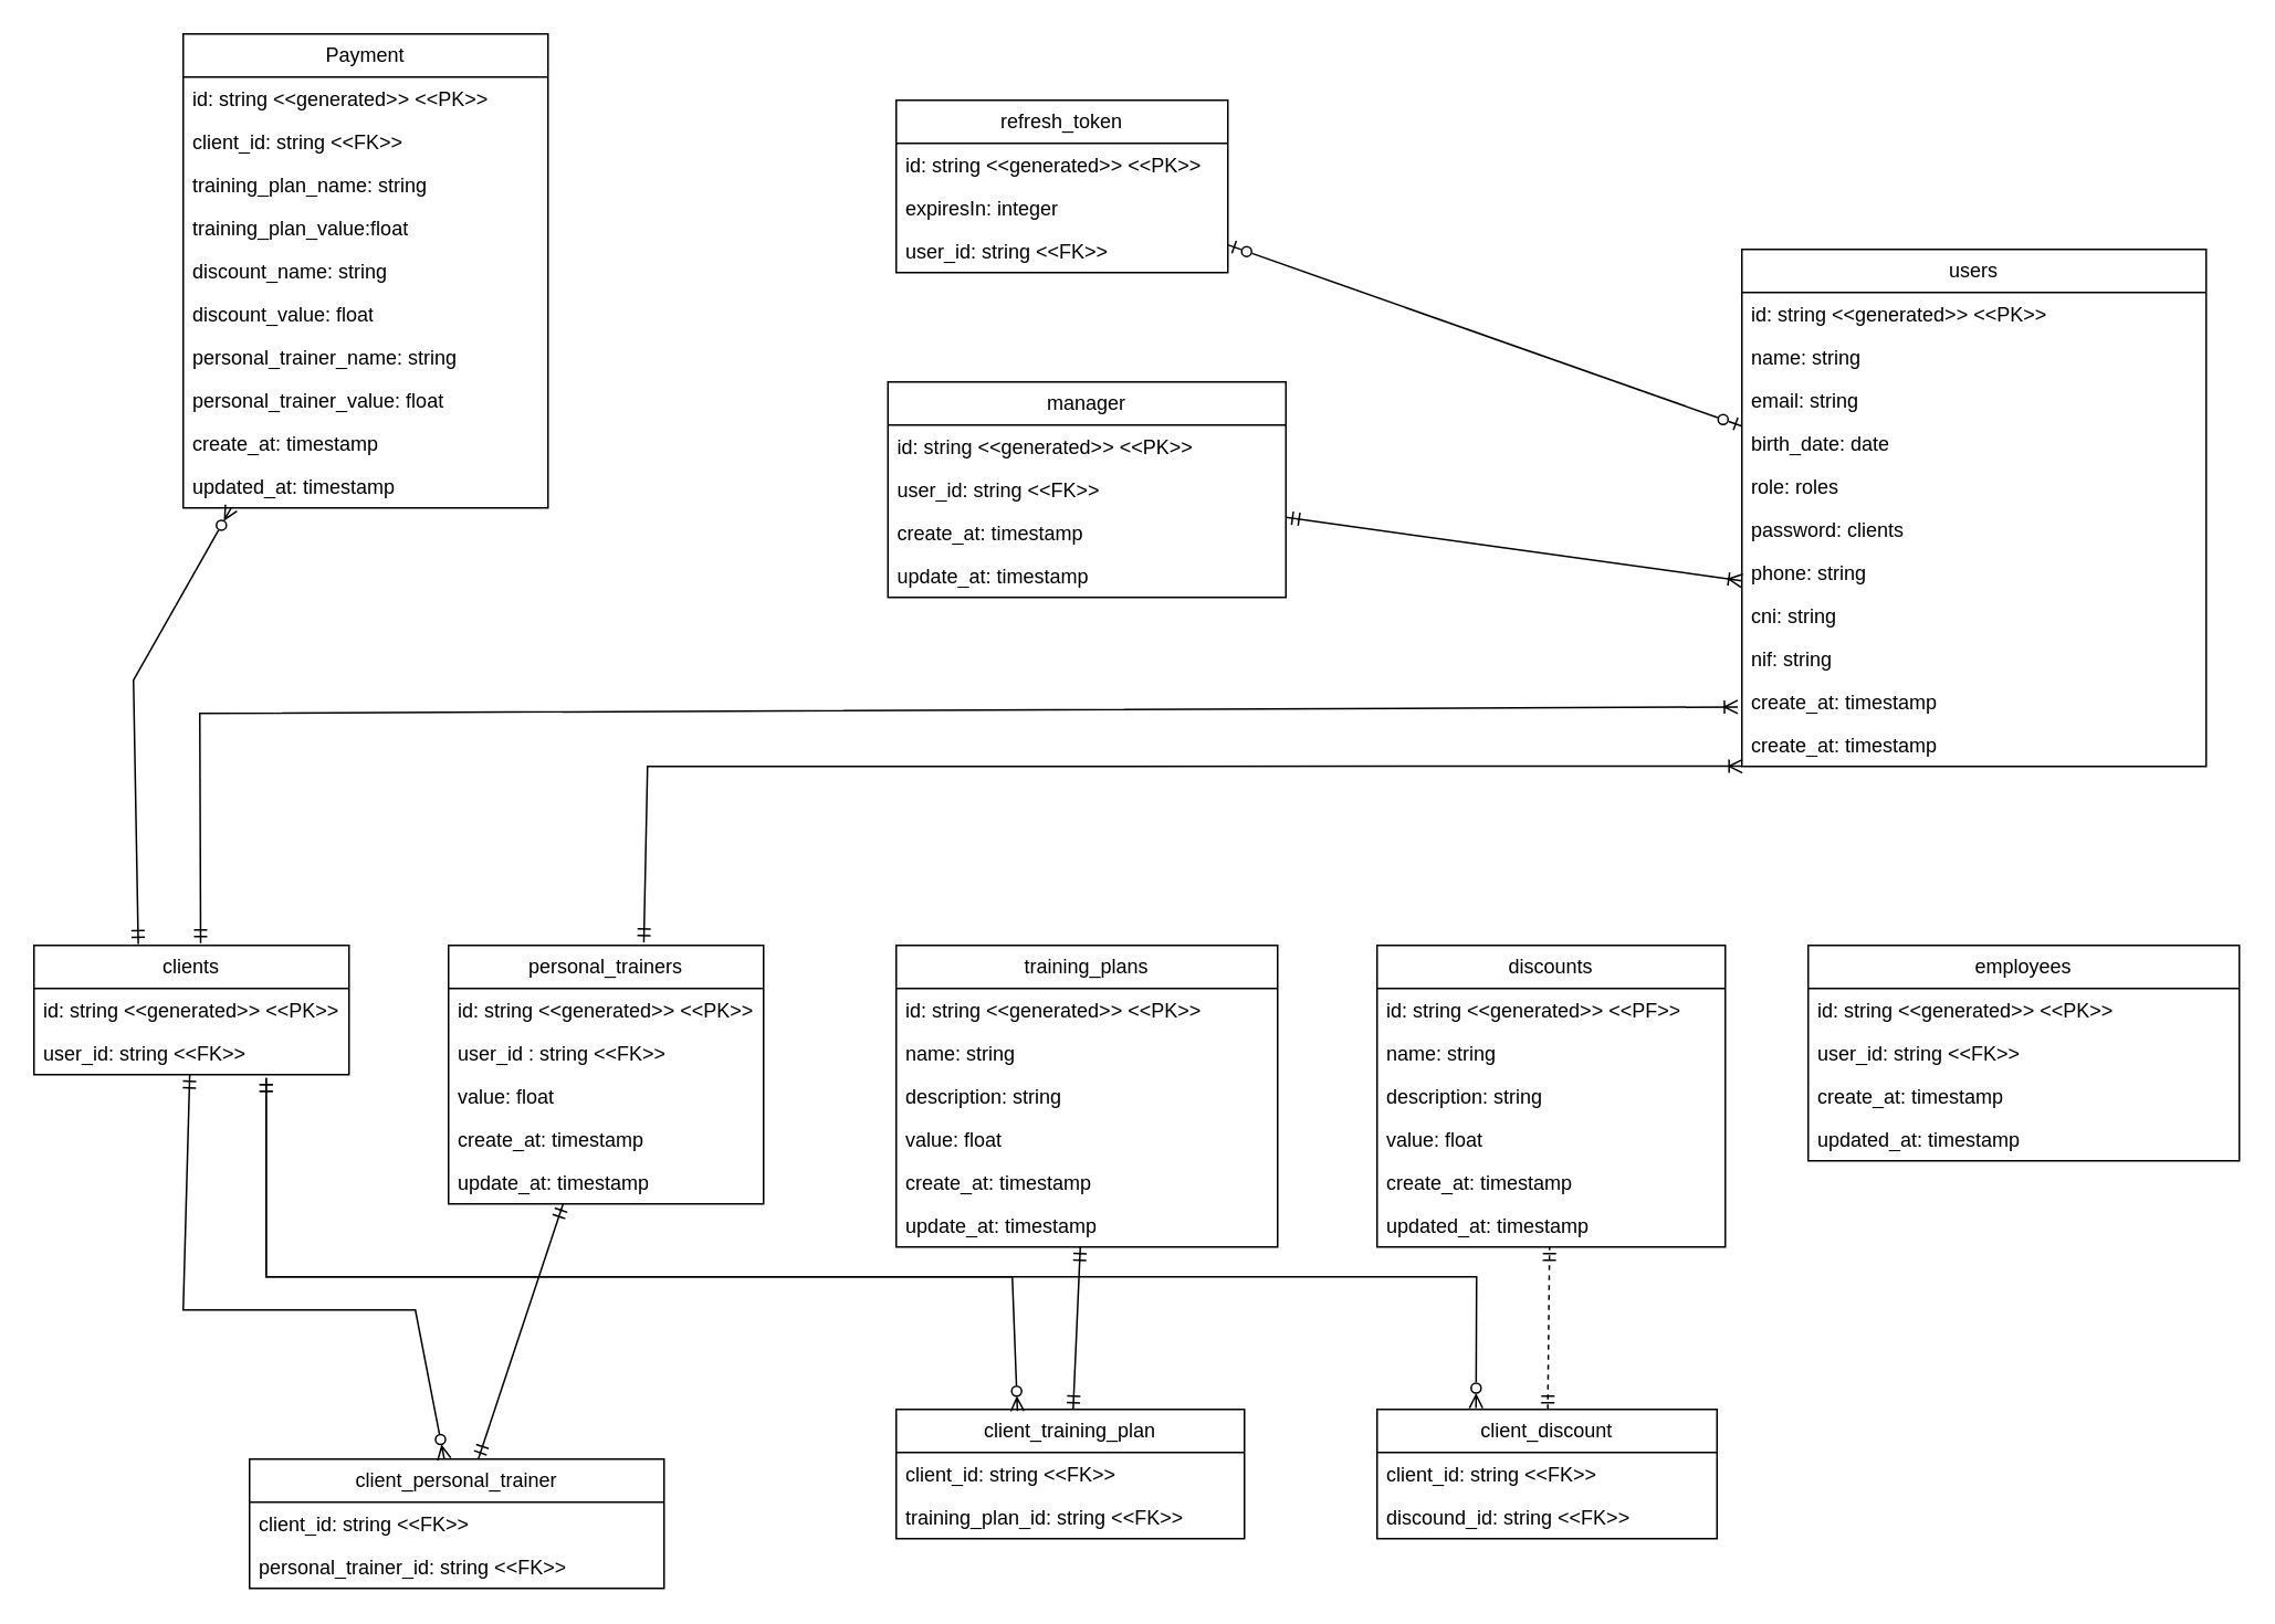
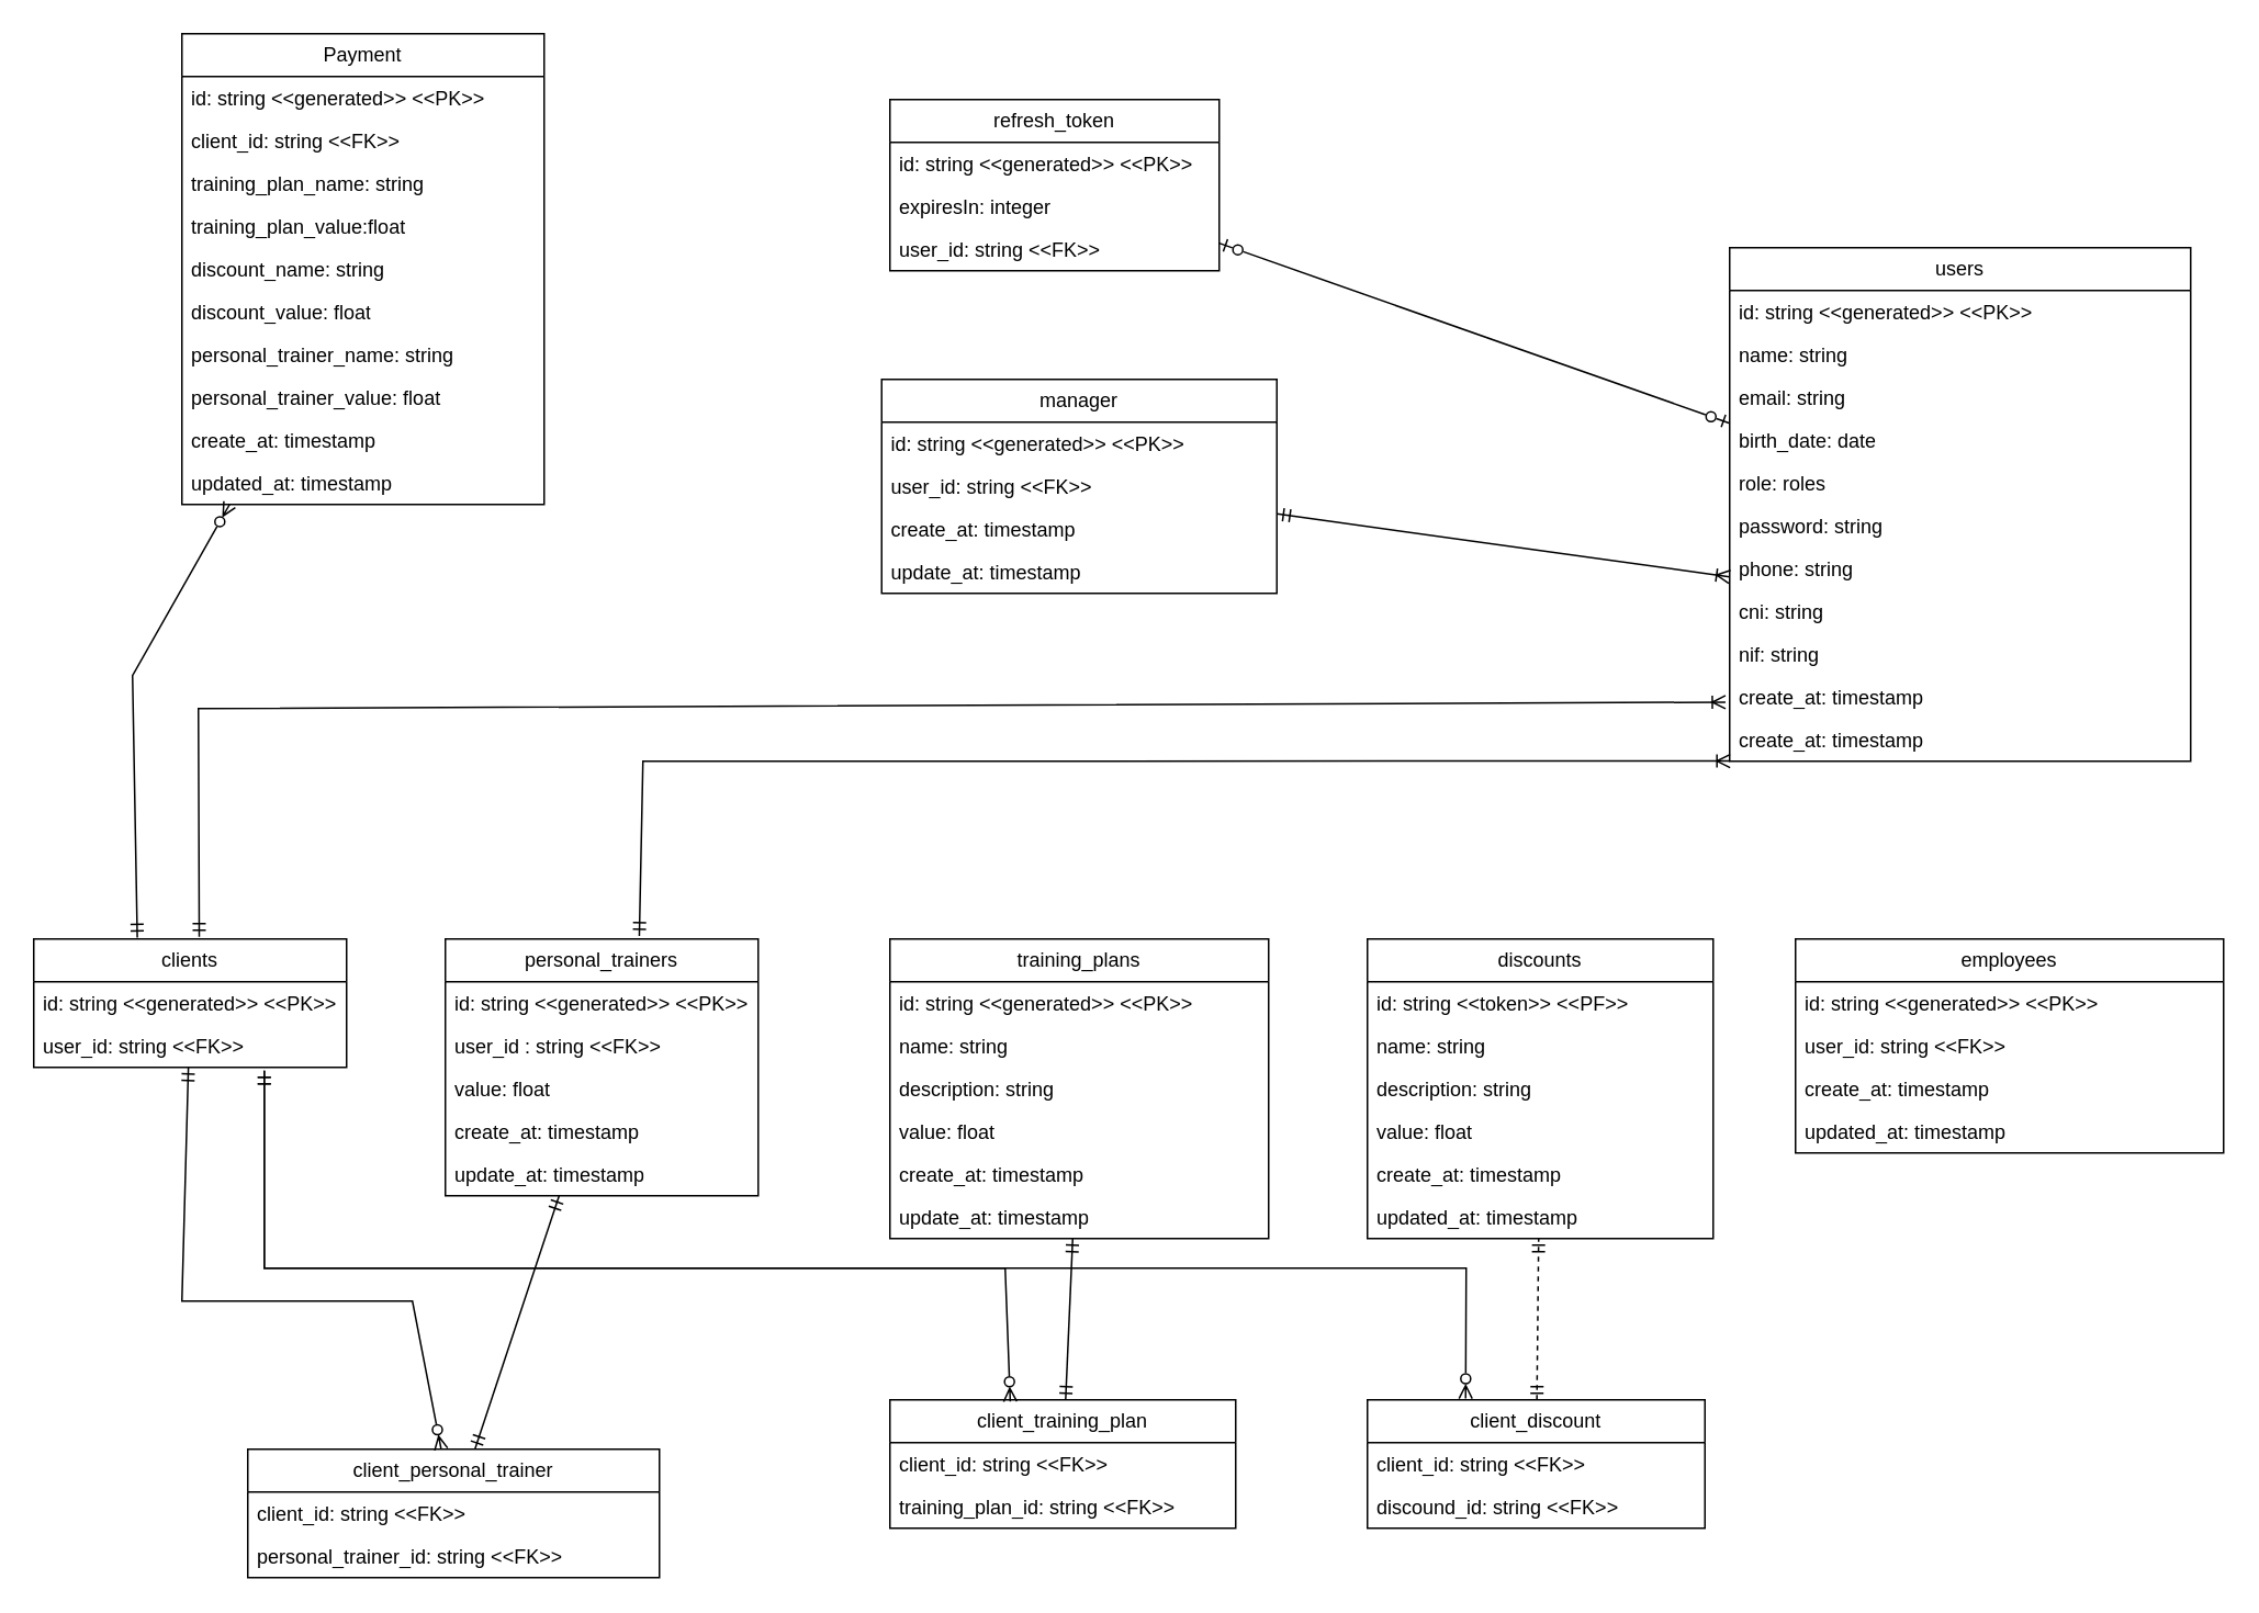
- <mxCell id="8" value="password: clients&amp;nbsp;" style="text;strokeColor=none;fillColor=none;align=left;verticalAlign=top;spacingLeft=4;spacingRight=4;overflow=hidden;rotatable=0;points=[[0,0.5],[1,0.5]];portConstraint=eastwest;whiteSpace=wrap;html=1;" parent="2" vertex="1"><mxGeometry y="156" width="280" height="26" as="geometry" /></mxCell>
+ <mxCell id="8" value="password: string&amp;nbsp;" style="text;strokeColor=none;fillColor=none;align=left;verticalAlign=top;spacingLeft=4;spacingRight=4;overflow=hidden;rotatable=0;points=[[0,0.5],[1,0.5]];portConstraint=eastwest;whiteSpace=wrap;html=1;" parent="2" vertex="1"><mxGeometry y="156" width="280" height="26" as="geometry" /></mxCell>
- <mxCell id="31" value="id: string &amp;lt;&amp;lt;generated&amp;gt;&amp;gt; &amp;lt;&amp;lt;PF&amp;gt;&amp;gt;" style="text;strokeColor=none;fillColor=none;align=left;verticalAlign=top;spacingLeft=4;spacingRight=4;overflow=hidden;rotatable=0;points=[[0,0.5],[1,0.5]];portConstraint=eastwest;whiteSpace=wrap;html=1;" vertex="1" parent="30"><mxGeometry y="26" width="210" height="26" as="geometry" /></mxCell>
+ <mxCell id="31" value="id: string &amp;lt;&amp;lt;token&amp;gt;&amp;gt; &amp;lt;&amp;lt;PF&amp;gt;&amp;gt;" style="text;strokeColor=none;fillColor=none;align=left;verticalAlign=top;spacingLeft=4;spacingRight=4;overflow=hidden;rotatable=0;points=[[0,0.5],[1,0.5]];portConstraint=eastwest;whiteSpace=wrap;html=1;" vertex="1" parent="30"><mxGeometry y="26" width="210" height="26" as="geometry" /></mxCell>
